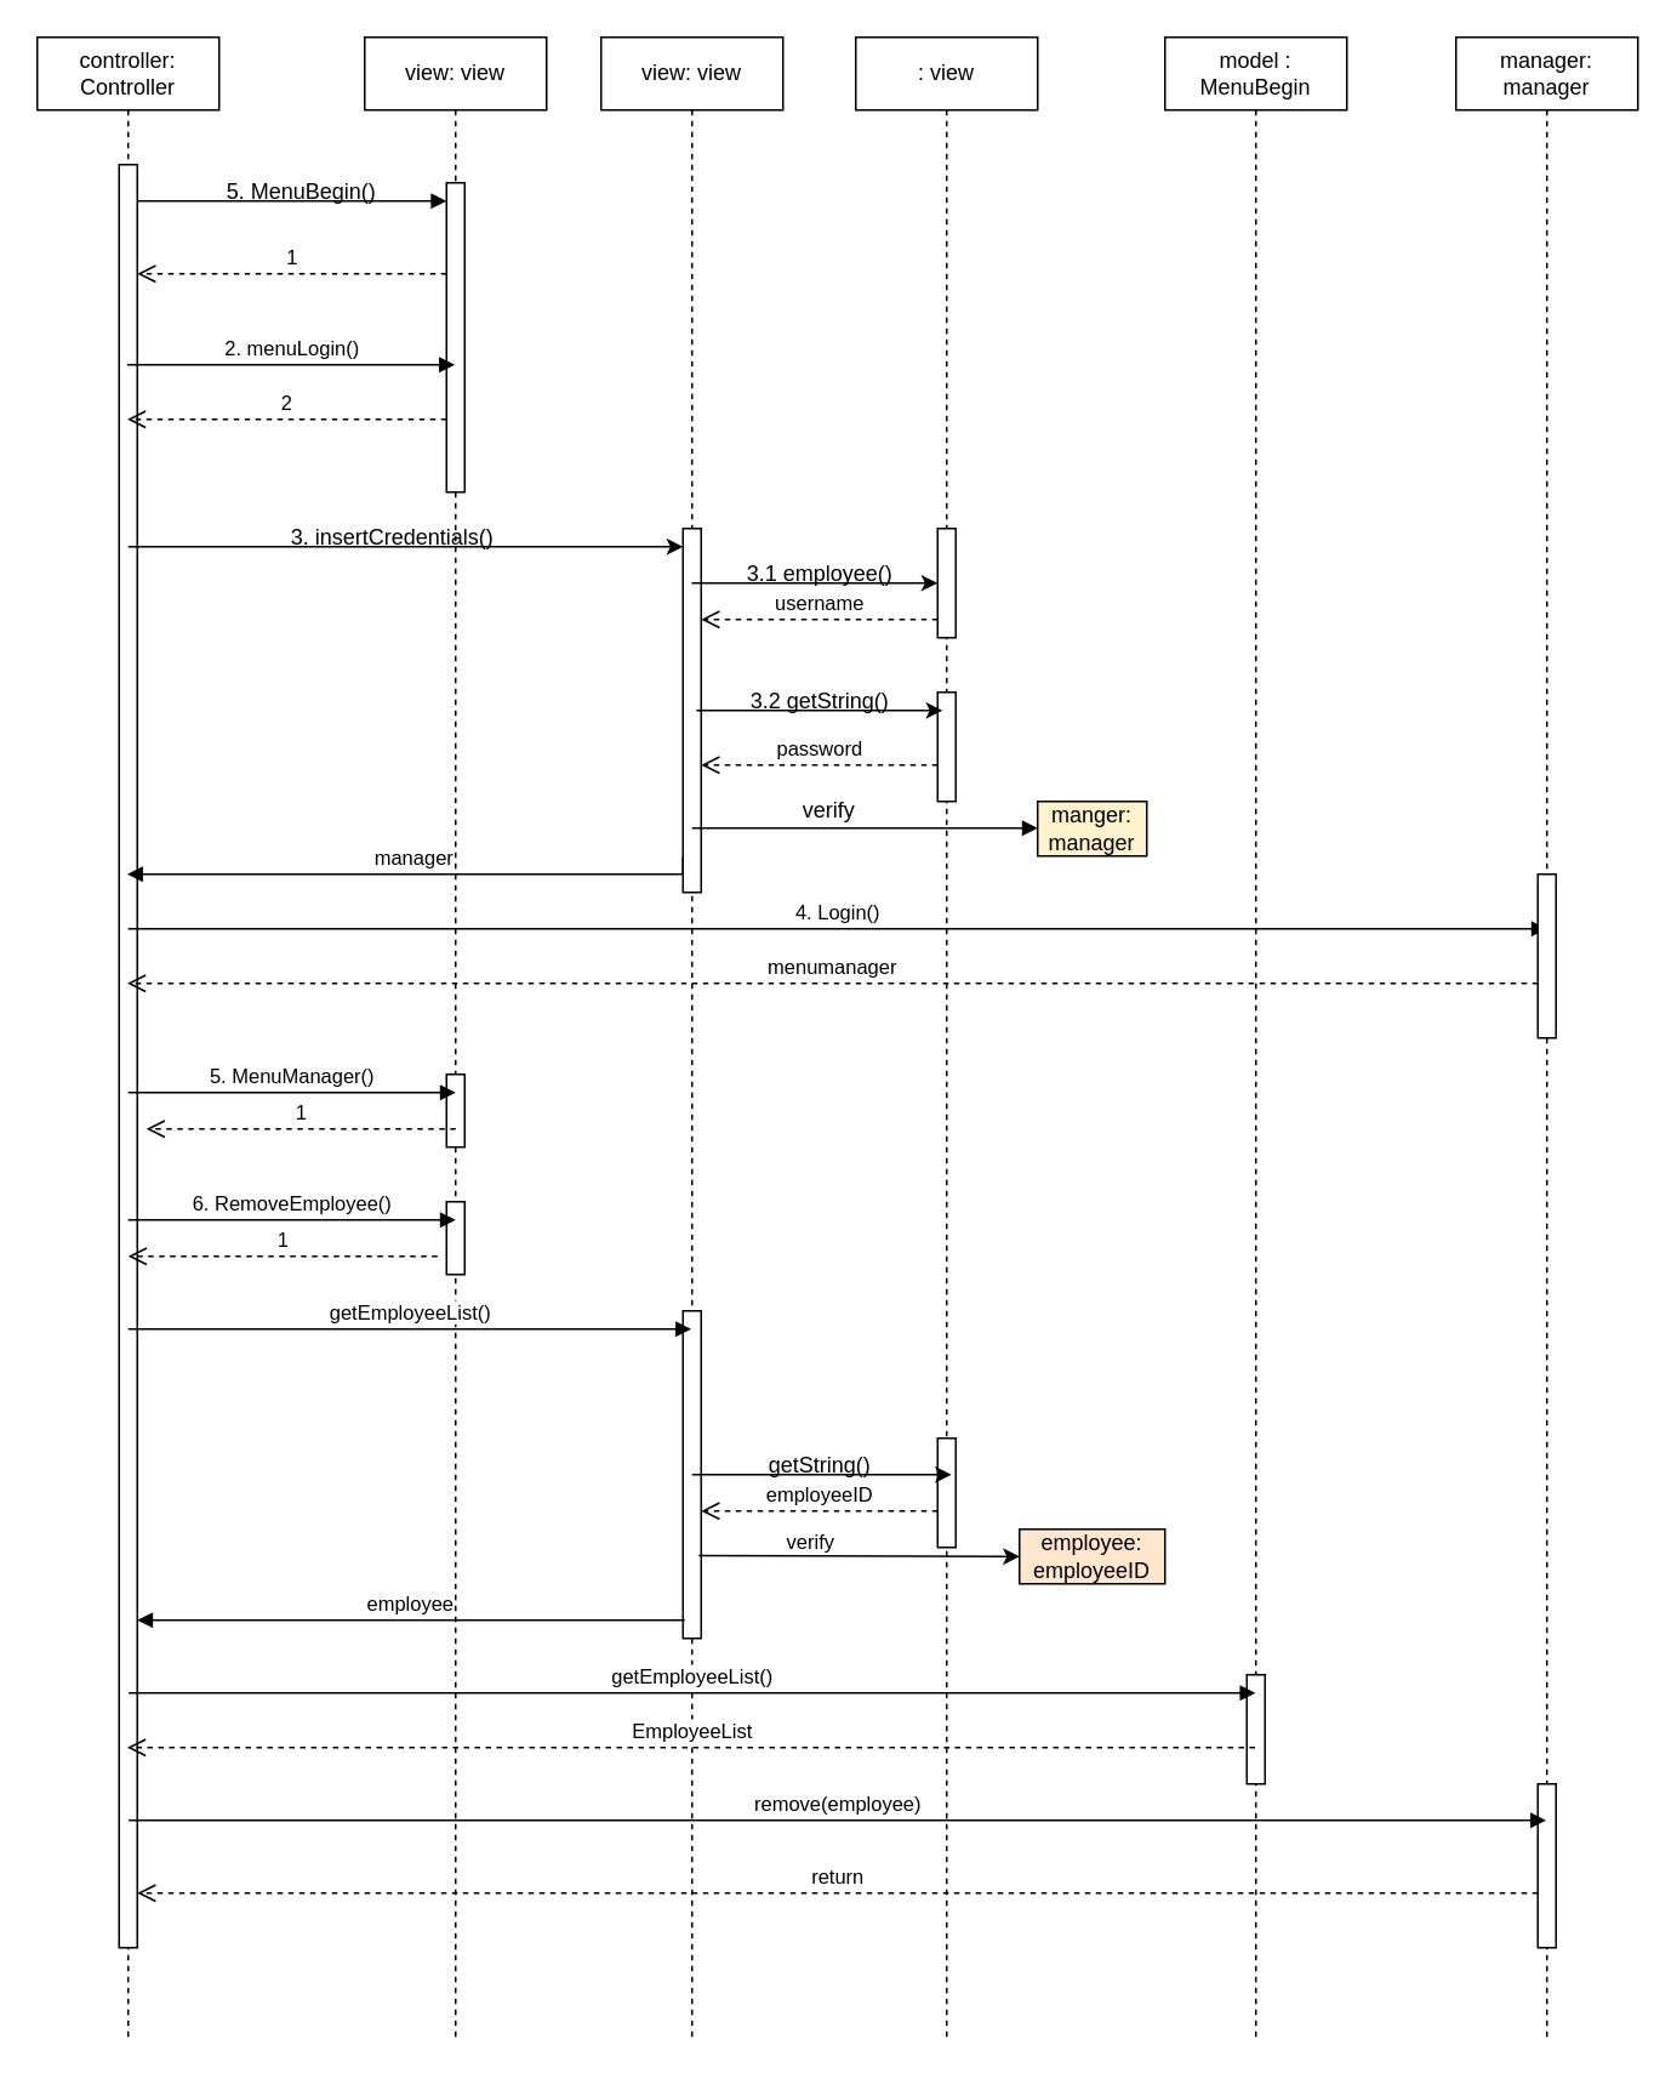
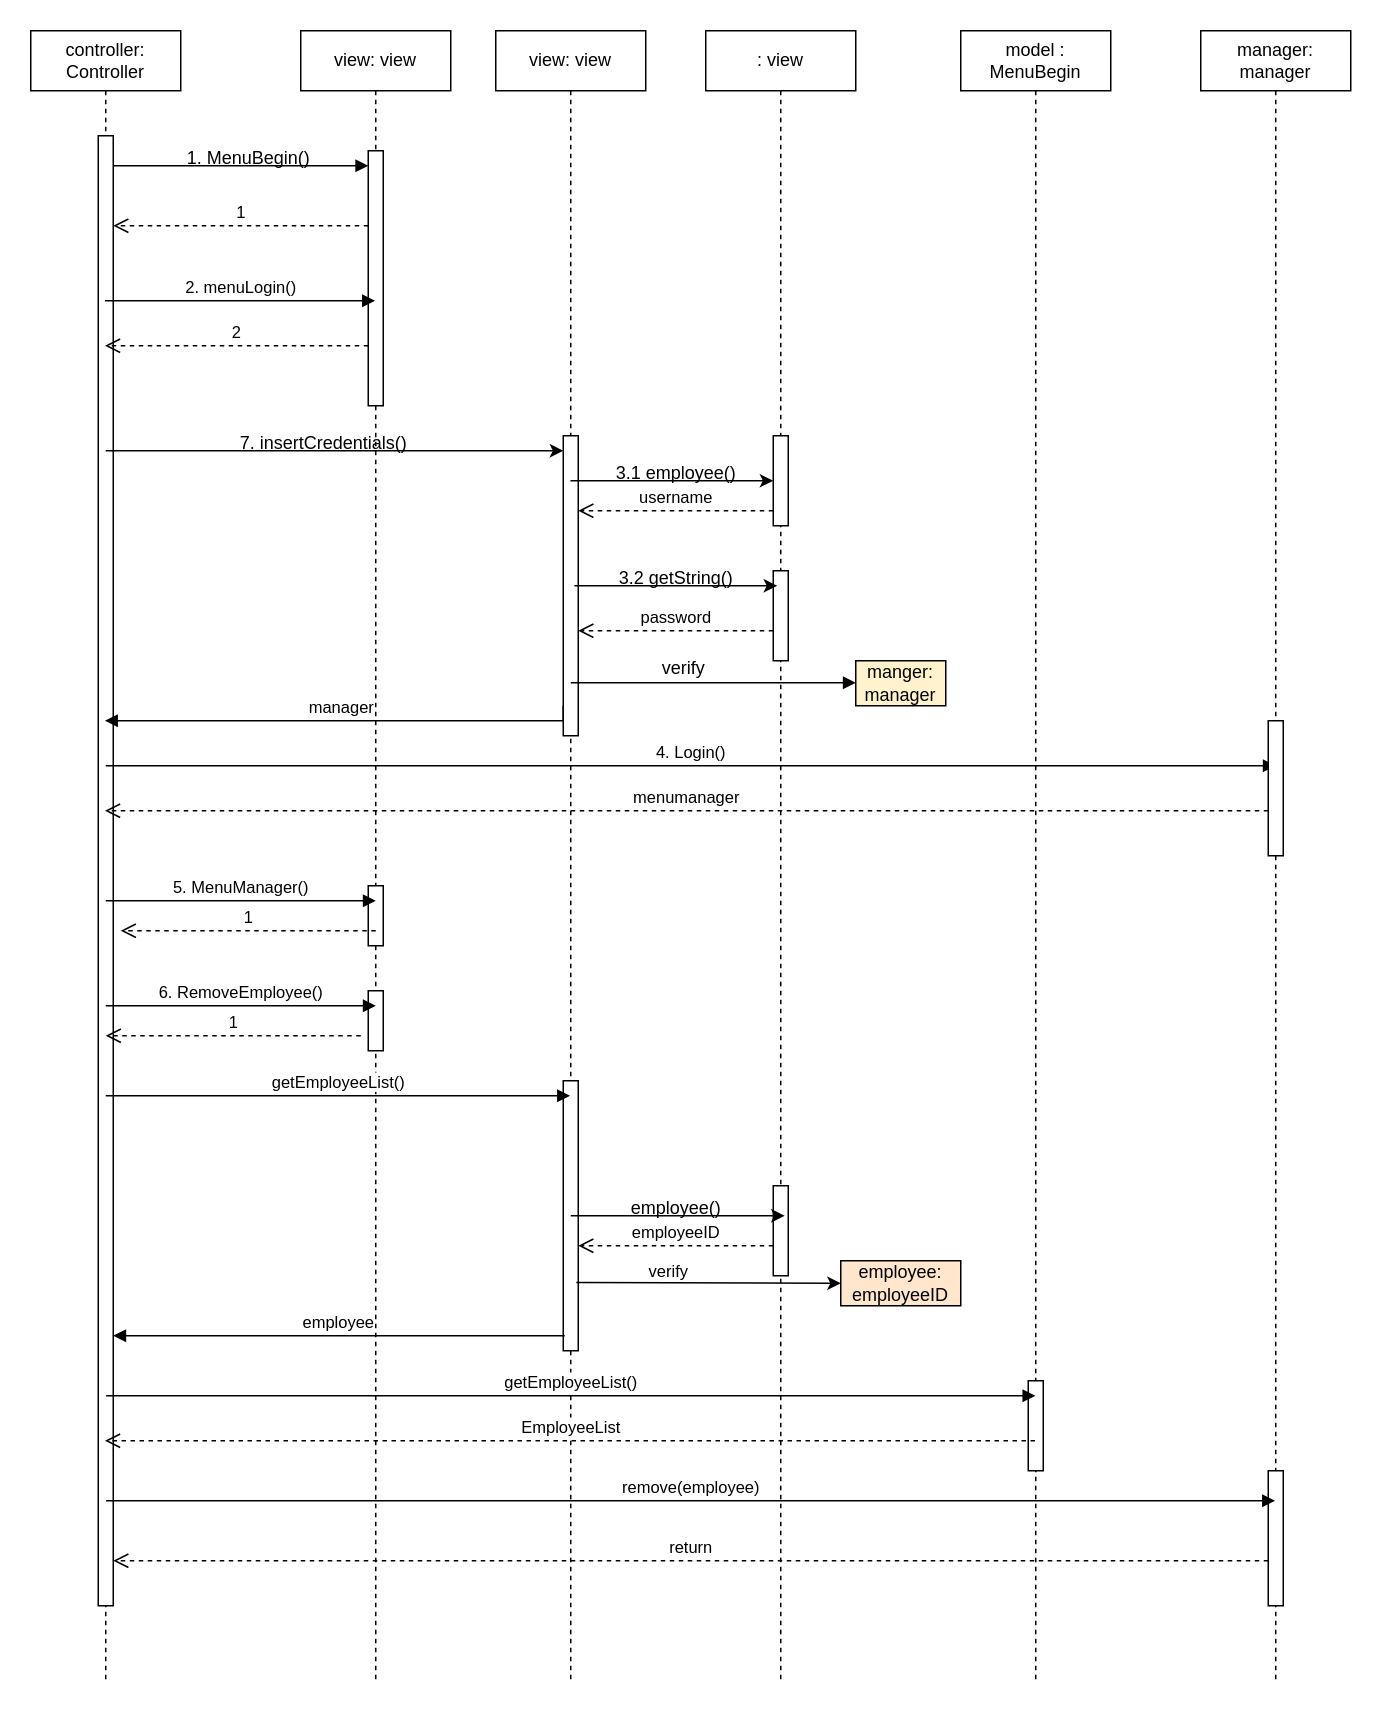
- <mxCell id="10" value="5. MenuBegin()" style="text;html=1;align=center;verticalAlign=middle;resizable=0;points=[];autosize=1;strokeColor=none;fillColor=none;" parent="1" vertex="1"><mxGeometry x="110" y="90" width="110" height="30" as="geometry" /></mxCell>
+ <mxCell id="10" value="1. MenuBegin()" style="text;html=1;align=center;verticalAlign=middle;resizable=0;points=[];autosize=1;strokeColor=none;fillColor=none;" parent="1" vertex="1"><mxGeometry x="110" y="90" width="110" height="30" as="geometry" /></mxCell>
- <mxCell id="16" value="3. insertCredentials()" style="text;html=1;align=center;verticalAlign=middle;resizable=0;points=[];autosize=1;strokeColor=none;fillColor=none;" parent="1" vertex="1"><mxGeometry x="150" y="280" width="130" height="30" as="geometry" /></mxCell>
+ <mxCell id="16" value="7. insertCredentials()" style="text;html=1;align=center;verticalAlign=middle;resizable=0;points=[];autosize=1;strokeColor=none;fillColor=none;" parent="1" vertex="1"><mxGeometry x="150" y="280" width="130" height="30" as="geometry" /></mxCell>
- <mxCell id="51" value="getString()" style="text;html=1;align=center;verticalAlign=middle;resizable=0;points=[];autosize=1;strokeColor=none;fillColor=none;" vertex="1" parent="1"><mxGeometry x="410" y="790" width="80" height="30" as="geometry" /></mxCell>
+ <mxCell id="51" value="employee()" style="text;html=1;align=center;verticalAlign=middle;resizable=0;points=[];autosize=1;strokeColor=none;fillColor=none;" vertex="1" parent="1"><mxGeometry x="410" y="790" width="80" height="30" as="geometry" /></mxCell>
